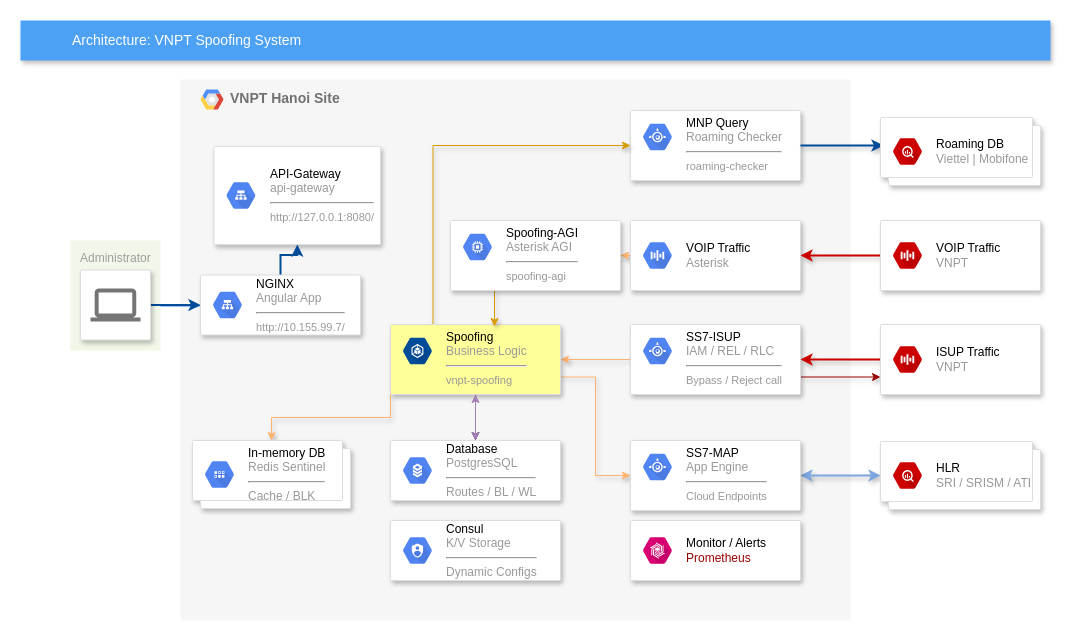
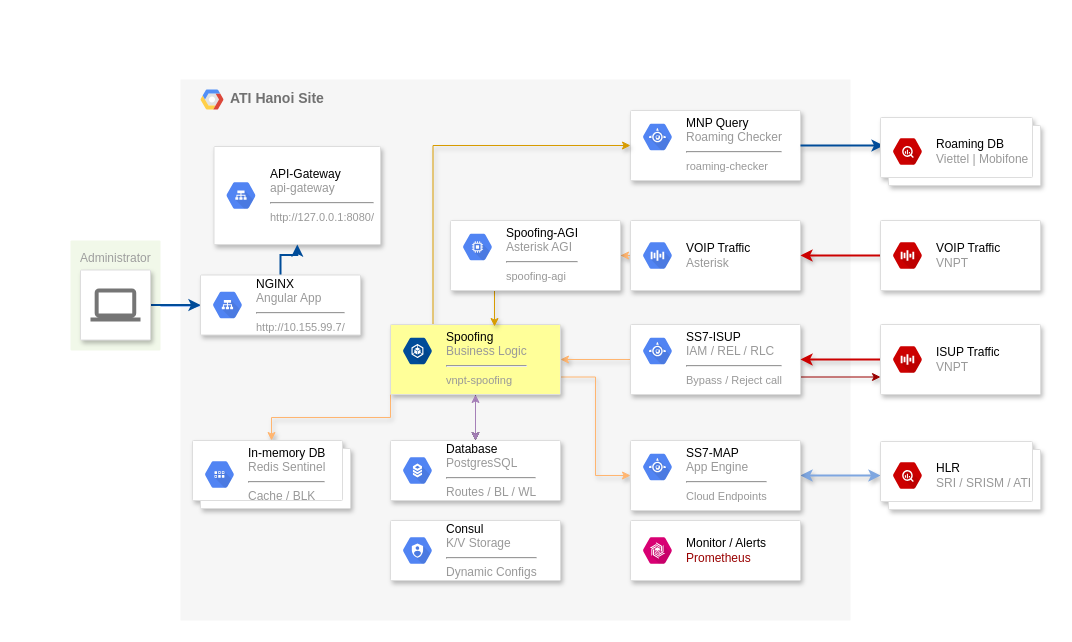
- <mxCell id="9" value="Architecture: VNPT Spoofing System" style="fillColor=#4DA1F5;strokeColor=none;shadow=1;gradientColor=none;fontSize=14;align=left;spacingLeft=50;fontColor=#ffffff;html=1;" parent="1" vertex="1"><mxGeometry x="20" y="20" width="1030" height="40" as="geometry" /></mxCell>
- <mxCell id="2" value="&lt;b&gt;VNPT Hanoi Site&lt;/b&gt;" style="fillColor=#F6F6F6;strokeColor=none;shadow=0;gradientColor=none;fontSize=14;align=left;spacing=10;fontColor=#717171;9E9E9E;verticalAlign=top;spacingTop=-4;fontStyle=0;spacingLeft=40;html=1;" parent="1" vertex="1"><mxGeometry x="180" y="79" width="670" height="541" as="geometry" /></mxCell>
+ <mxCell id="2" value="&lt;b&gt;ATI Hanoi Site&lt;/b&gt;" style="fillColor=#F6F6F6;strokeColor=none;shadow=0;gradientColor=none;fontSize=14;align=left;spacing=10;fontColor=#717171;9E9E9E;verticalAlign=top;spacingTop=-4;fontStyle=0;spacingLeft=40;html=1;" parent="1" vertex="1"><mxGeometry x="180" y="79" width="670" height="541" as="geometry" /></mxCell>
